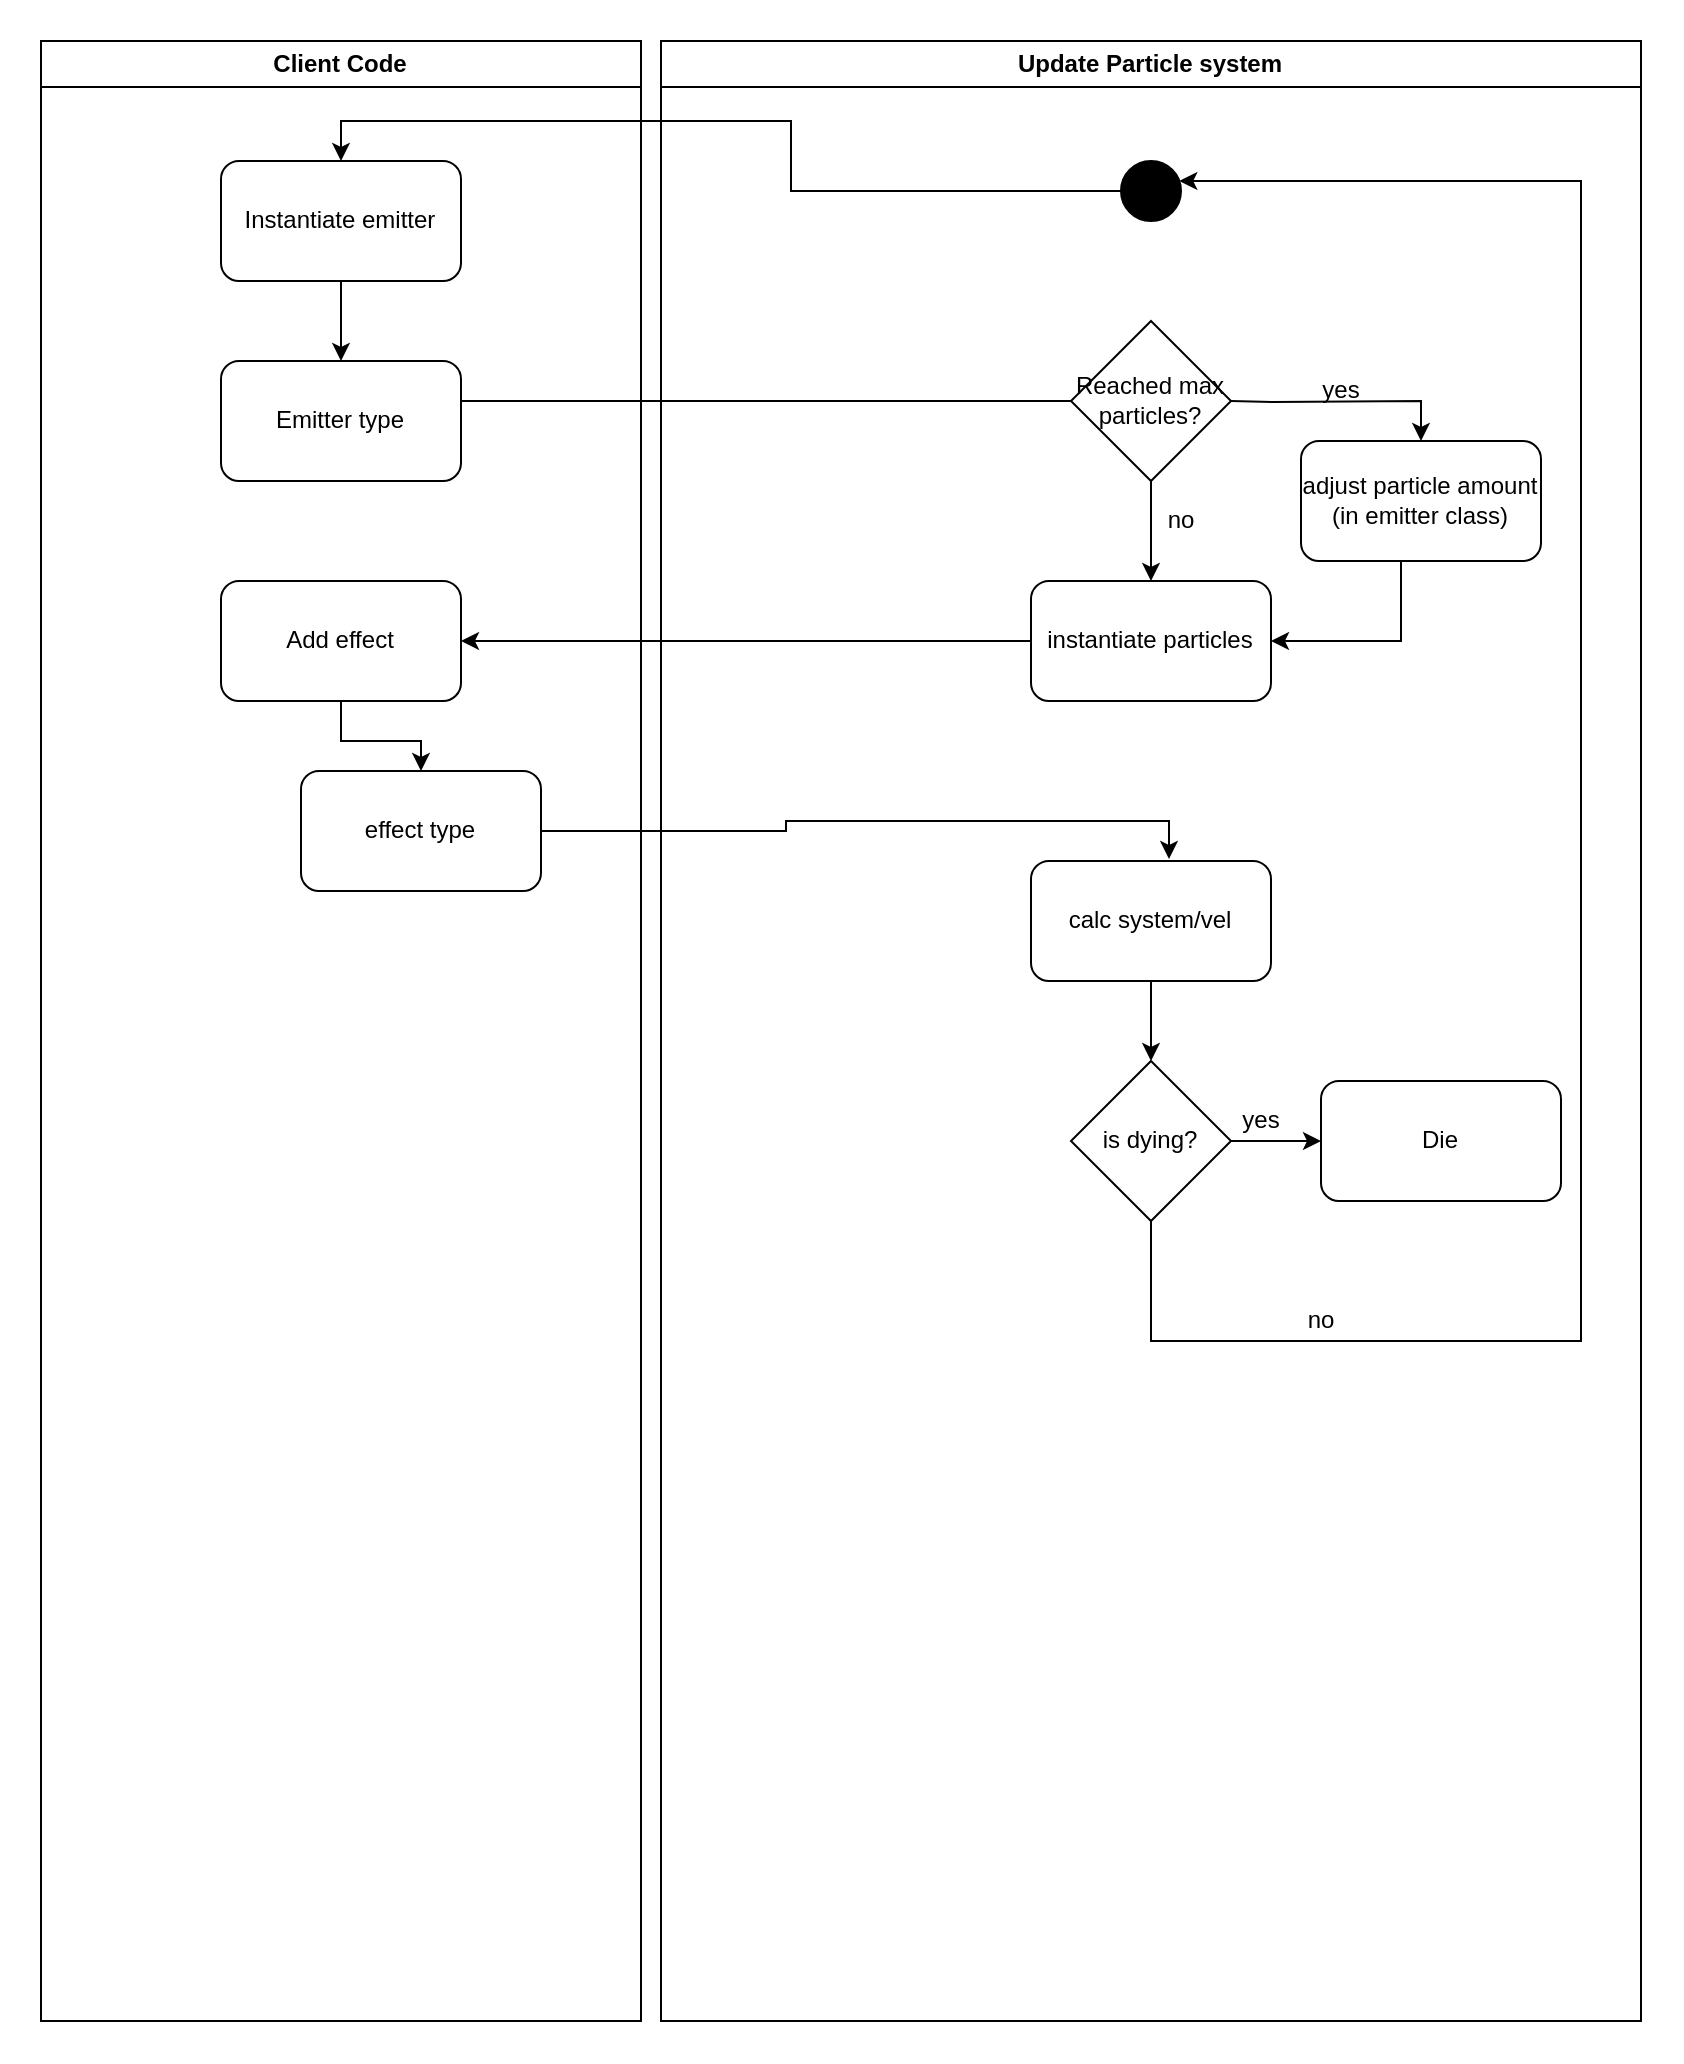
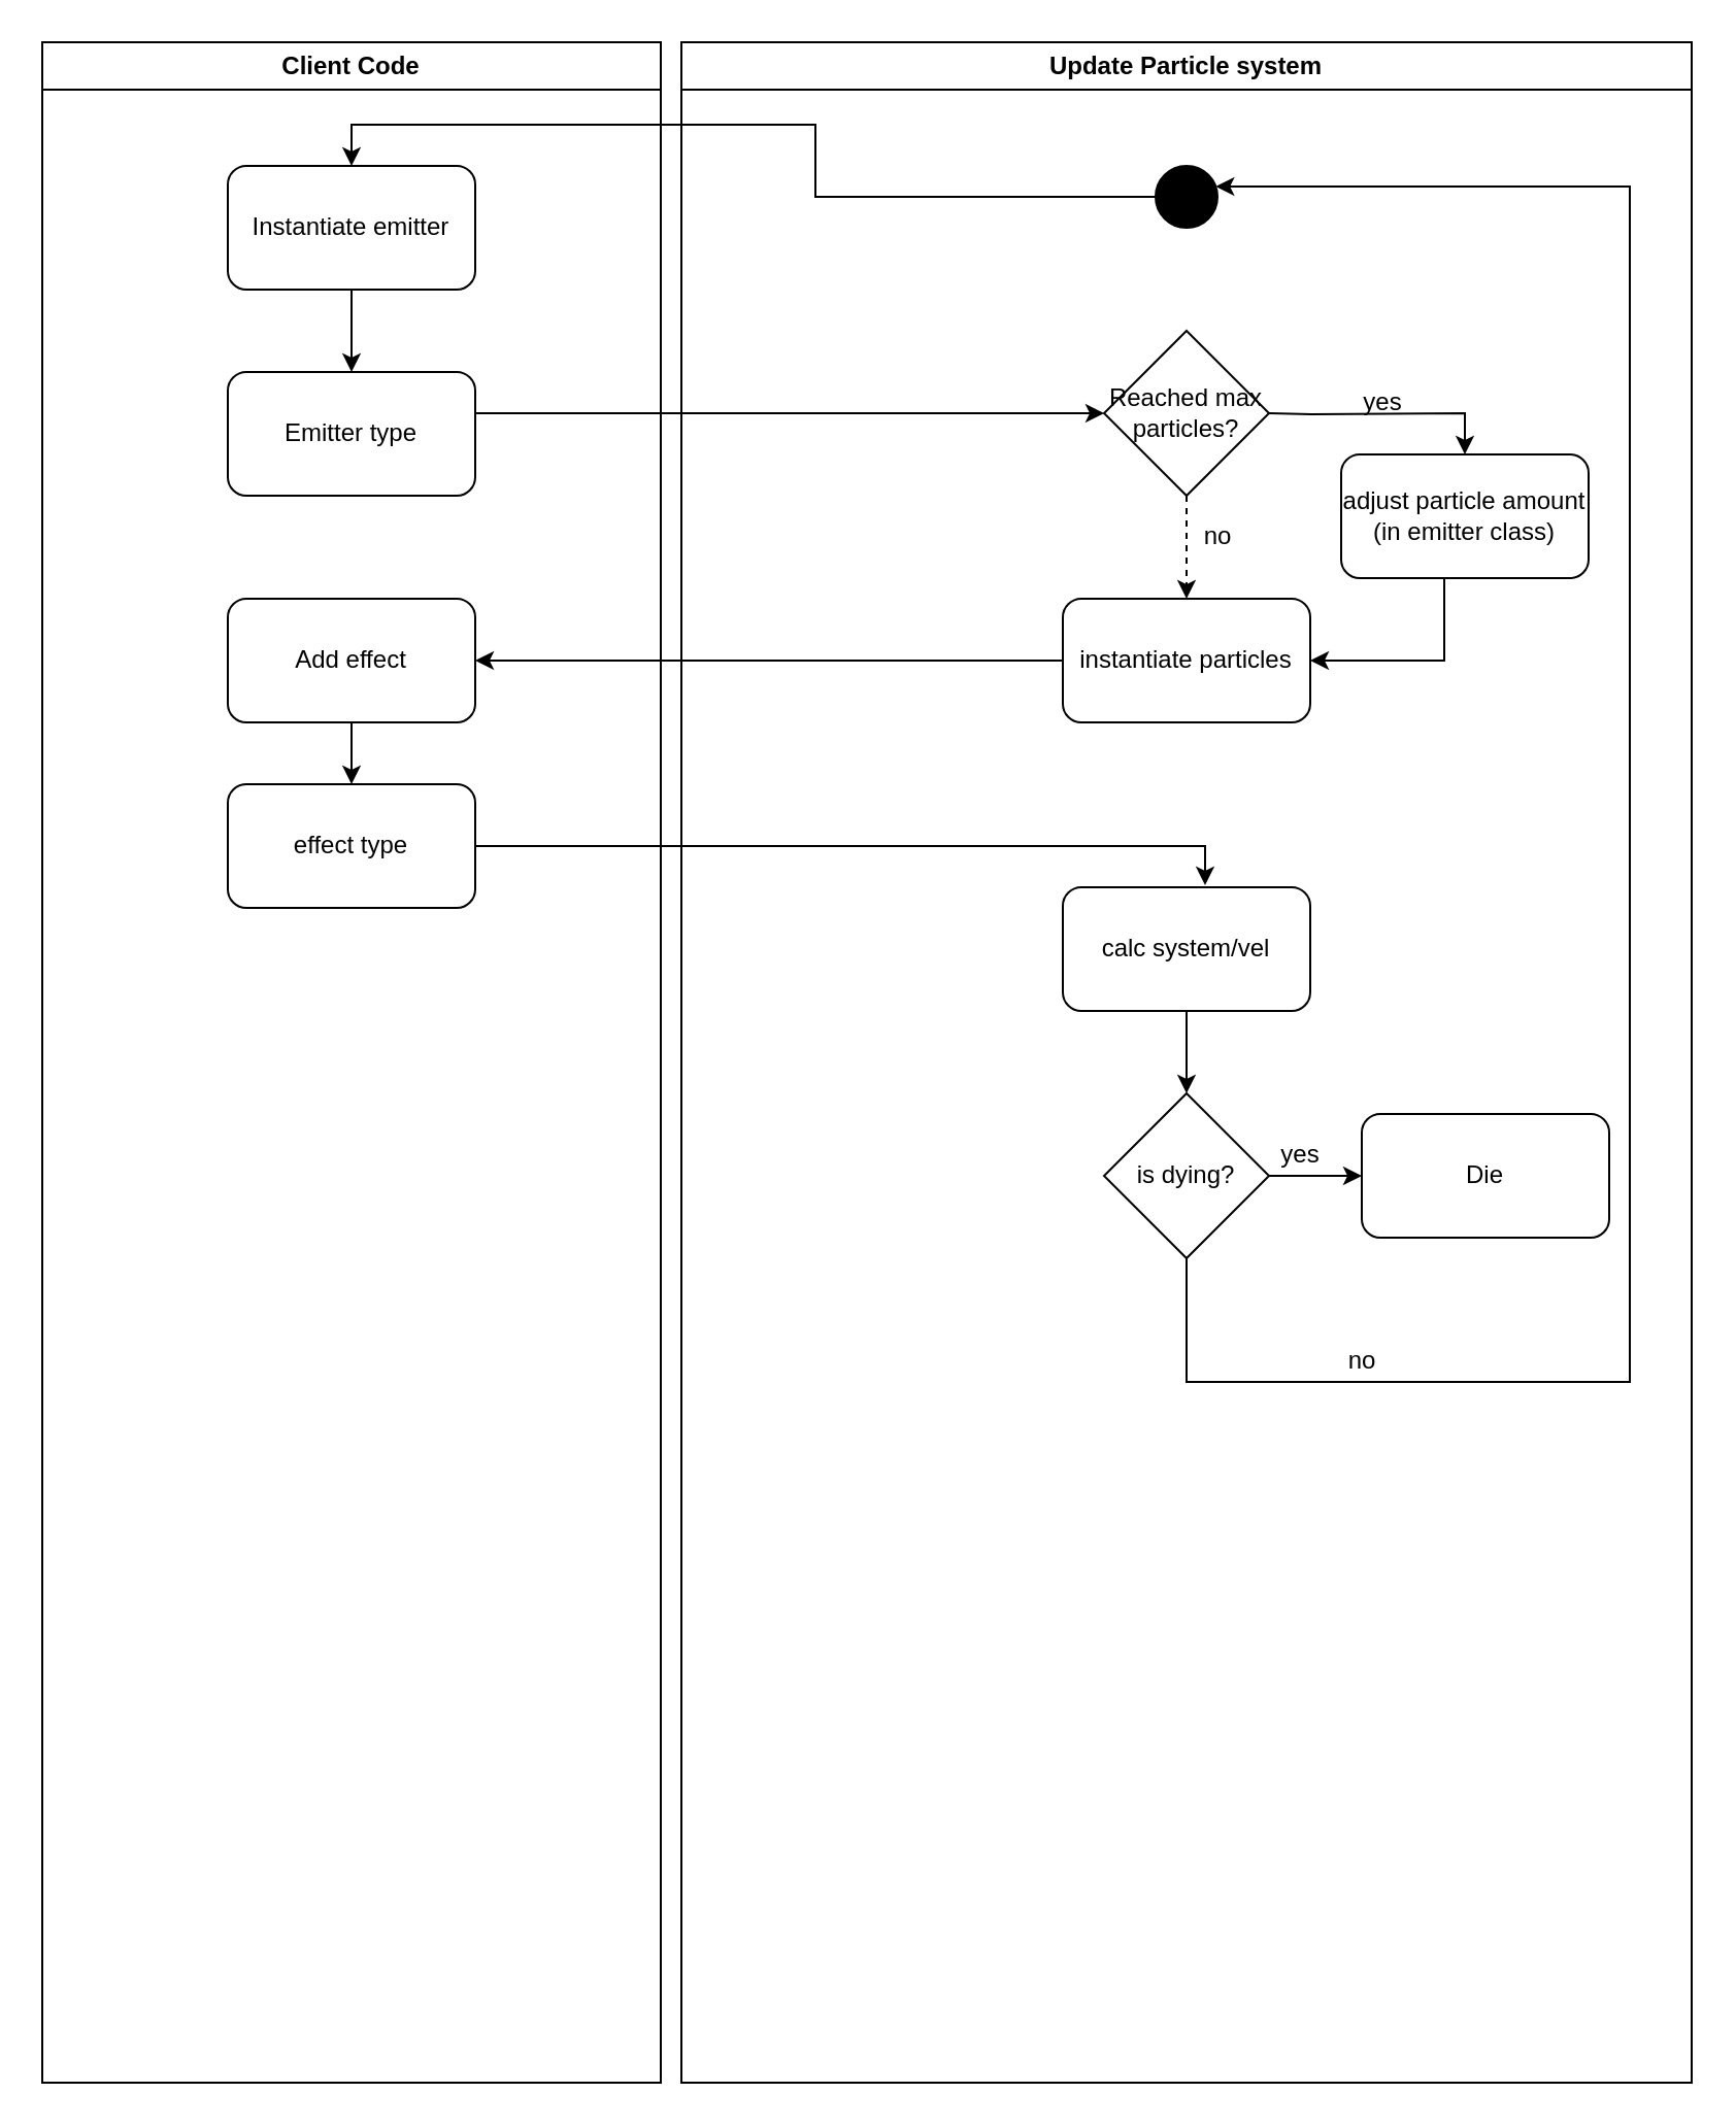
- <mxCell id="24" style="edgeStyle=orthogonalEdgeStyle;rounded=0;orthogonalLoop=1;jettySize=auto;html=1;entryX=0;entryY=0.5;entryDx=0;entryDy=0;endArrow=none;" edge="1" parent="1" source="5" target="13"><mxGeometry relative="1" as="geometry"><Array as="points"><mxPoint x="310" y="200" /><mxPoint x="310" y="200" /></Array></mxGeometry></mxCell>
+ <mxCell id="24" style="edgeStyle=orthogonalEdgeStyle;rounded=0;orthogonalLoop=1;jettySize=auto;html=1;entryX=0;entryY=0.5;entryDx=0;entryDy=0;" edge="1" parent="1" source="5" target="13"><mxGeometry relative="1" as="geometry"><Array as="points"><mxPoint x="310" y="200" /><mxPoint x="310" y="200" /></Array></mxGeometry></mxCell>
- <mxCell id="12" style="edgeStyle=orthogonalEdgeStyle;rounded=0;orthogonalLoop=1;jettySize=auto;html=1;" edge="1" parent="9" source="13" target="10"><mxGeometry relative="1" as="geometry" /></mxCell>
+ <mxCell id="12" style="edgeStyle=orthogonalEdgeStyle;rounded=0;orthogonalLoop=1;jettySize=auto;html=1;dashed=1;" edge="1" parent="9" source="13" target="10"><mxGeometry relative="1" as="geometry" /></mxCell>
- <mxCell id="8" value="effect type" style="rounded=1;whiteSpace=wrap;html=1;fillColor=none;" vertex="1" parent="2"><mxGeometry x="130" y="365" width="120" height="60" as="geometry" /></mxCell>
+ <mxCell id="8" value="effect type" style="rounded=1;whiteSpace=wrap;html=1;fillColor=none;" vertex="1" parent="2"><mxGeometry x="90" y="360" width="120" height="60" as="geometry" /></mxCell>
